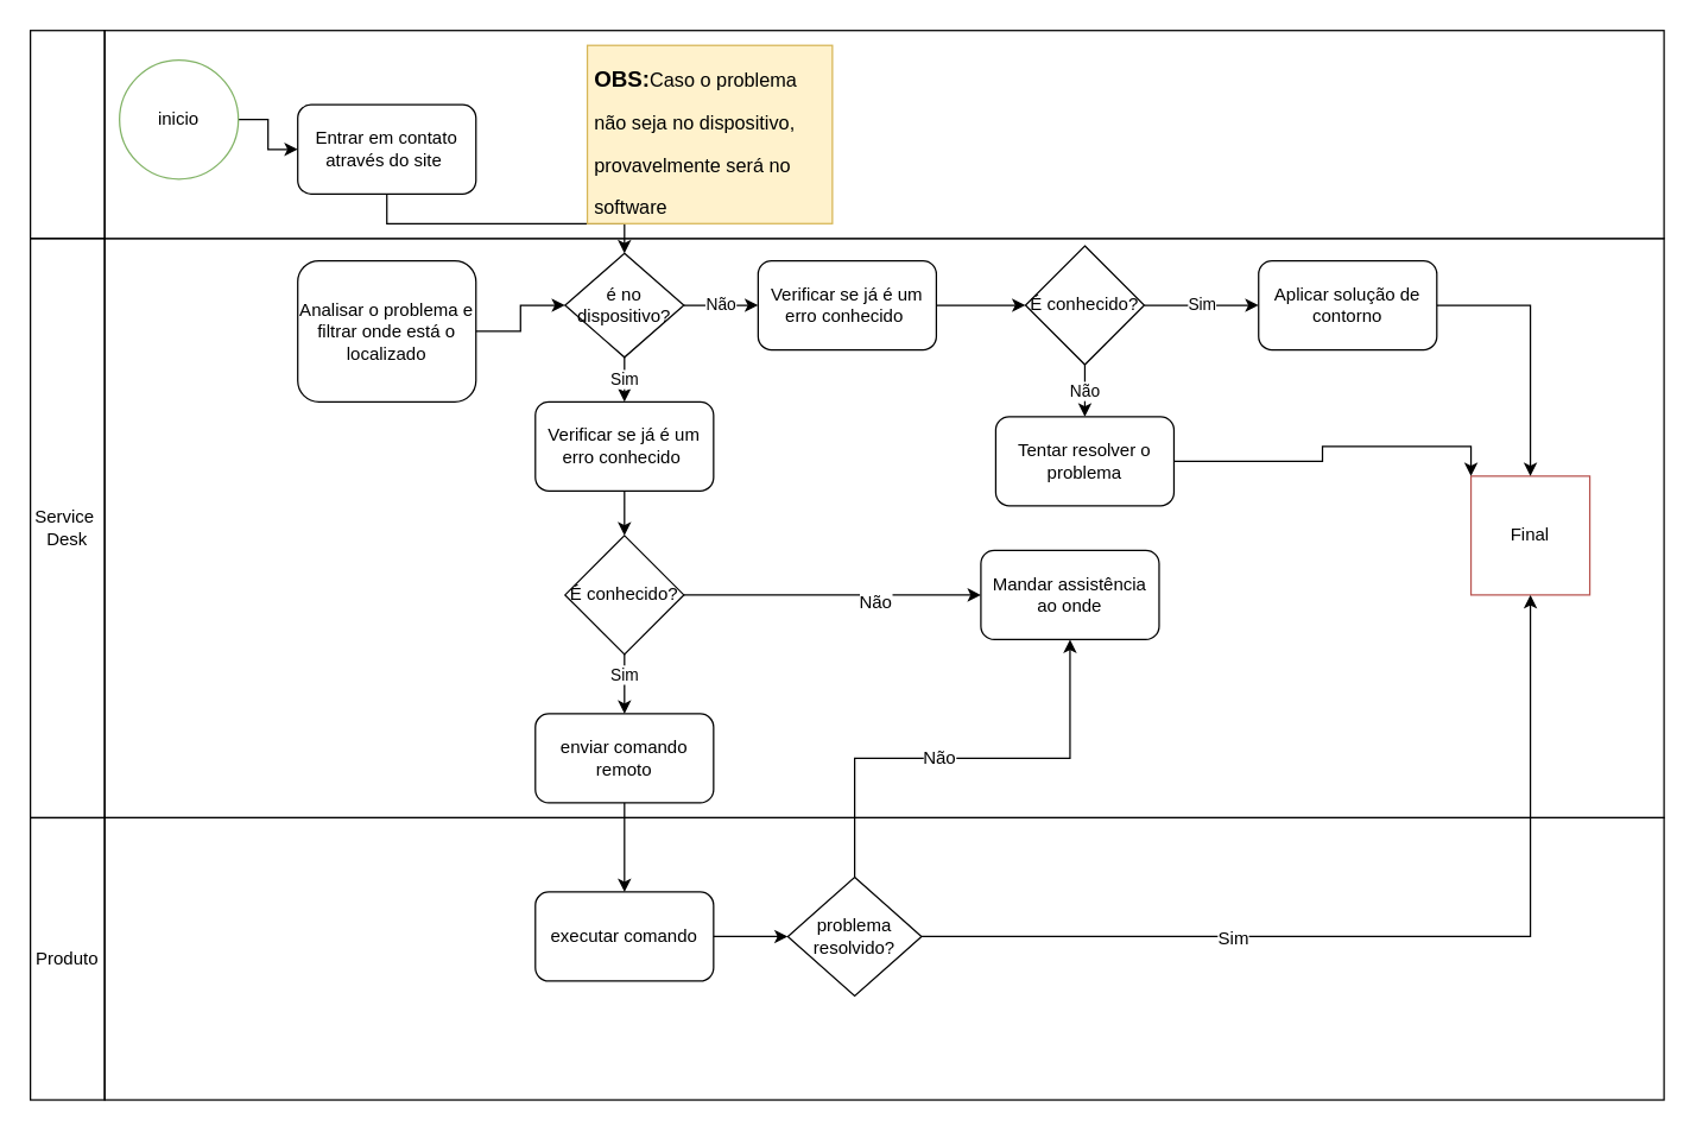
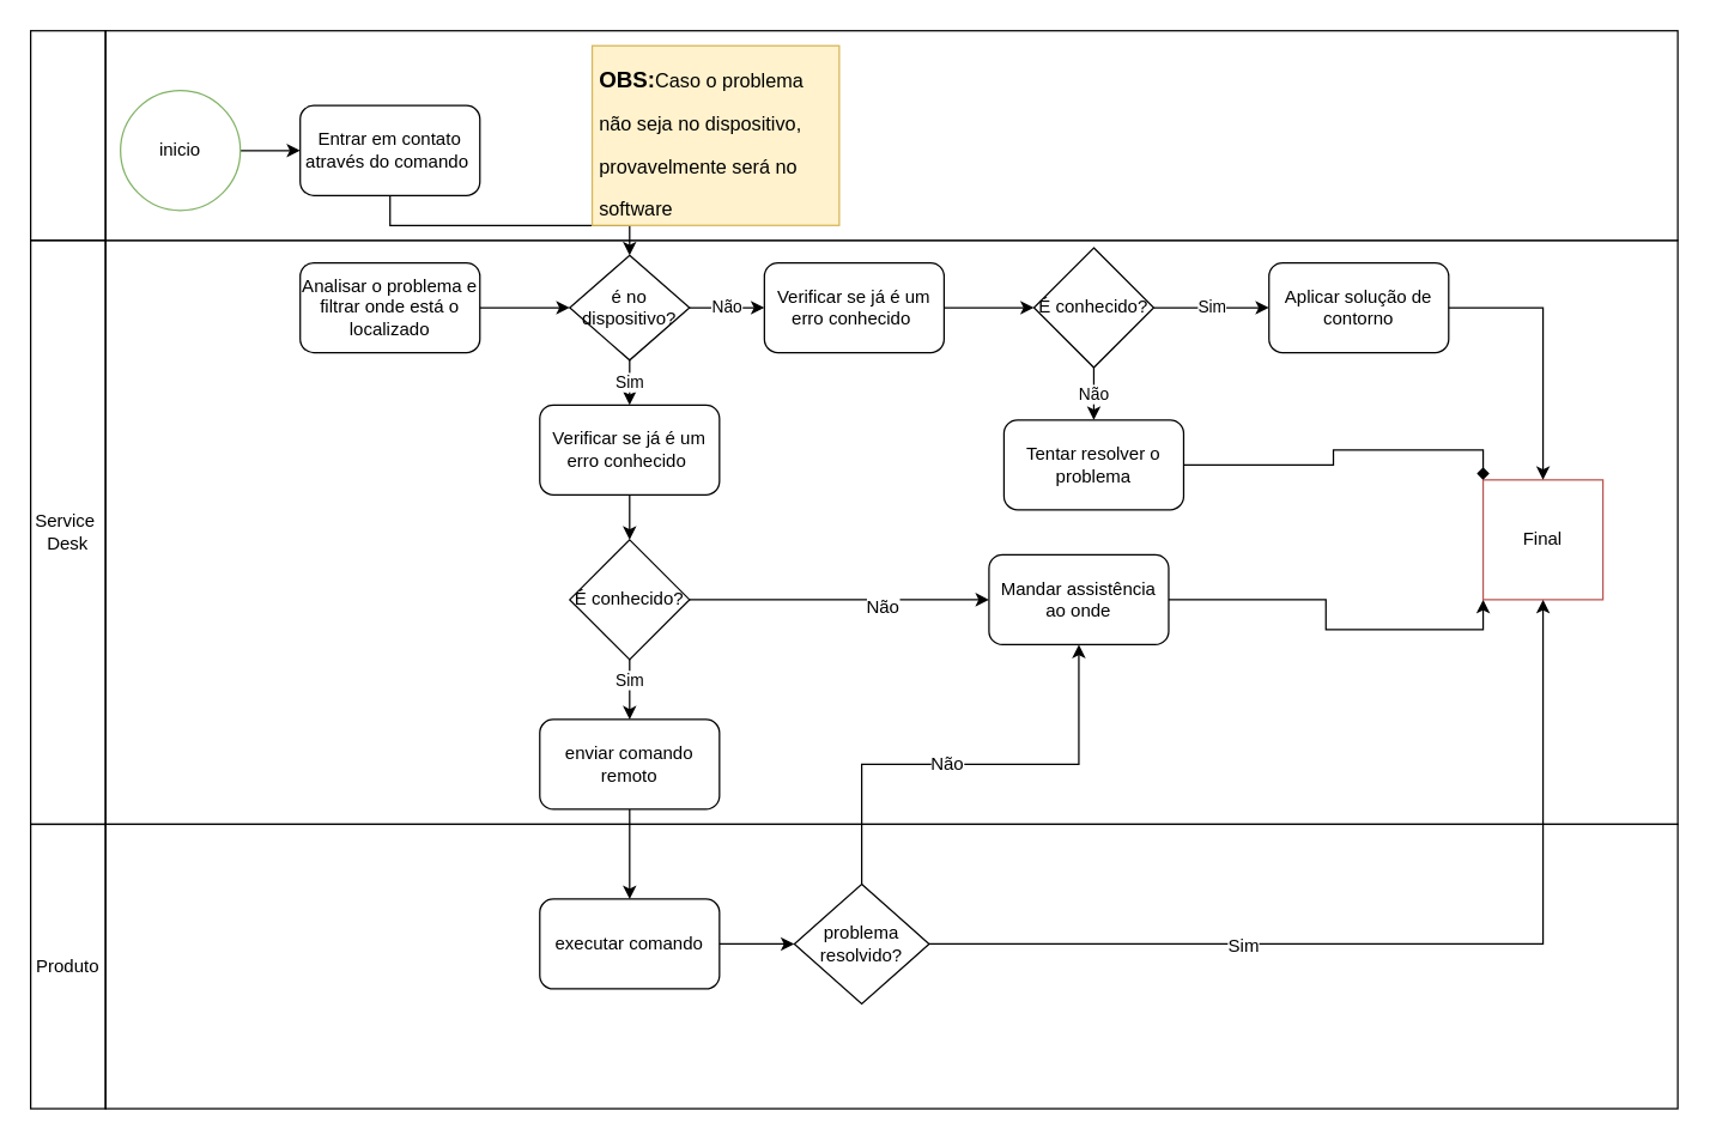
- <mxCell id="5" value="inicio" style="ellipse;whiteSpace=wrap;html=1;aspect=fixed;fillColor=#FFFFFF;strokeColor=#82b366;" vertex="1" parent="1"><mxGeometry x="80" y="40" width="80" height="80" as="geometry" /></mxCell>
+ <mxCell id="5" value="inicio" style="ellipse;whiteSpace=wrap;html=1;aspect=fixed;fillColor=#FFFFFF;strokeColor=#82b366;" vertex="1" parent="1"><mxGeometry x="80" y="60" width="80" height="80" as="geometry" /></mxCell>
- <mxCell id="7" value="Entrar em contato através do site&amp;nbsp;" style="rounded=1;whiteSpace=wrap;html=1;strokeColor=#000000;strokeWidth=1;fillColor=none;" vertex="1" parent="1"><mxGeometry x="200" y="70" width="120" height="60" as="geometry" /></mxCell>
+ <mxCell id="7" value="Entrar em contato através do comando&amp;nbsp;" style="rounded=1;whiteSpace=wrap;html=1;strokeColor=#000000;strokeWidth=1;fillColor=none;" vertex="1" parent="1"><mxGeometry x="200" y="70" width="120" height="60" as="geometry" /></mxCell>
- <mxCell id="11" value="Analisar o problema e filtrar onde está o localizado" style="rounded=1;whiteSpace=wrap;html=1;strokeColor=#000000;strokeWidth=1;fillColor=none;" vertex="1" parent="1"><mxGeometry x="200" y="175" width="120" height="95" as="geometry" /></mxCell>
+ <mxCell id="11" value="Analisar o problema e filtrar onde está o localizado" style="rounded=1;whiteSpace=wrap;html=1;strokeColor=#000000;strokeWidth=1;fillColor=none;" vertex="1" parent="1"><mxGeometry x="200" y="175" width="120" height="60" as="geometry" /></mxCell>
- <mxCell id="24" style="edgeStyle=orthogonalEdgeStyle;rounded=0;orthogonalLoop=1;jettySize=auto;html=1;exitX=1;exitY=0.5;exitDx=0;exitDy=0;entryX=0;entryY=0;entryDx=0;entryDy=0;" edge="1" parent="1" source="25" target="16"><mxGeometry relative="1" as="geometry" /></mxCell>
+ <mxCell id="24" style="edgeStyle=orthogonalEdgeStyle;rounded=0;orthogonalLoop=1;jettySize=auto;html=1;exitX=1;exitY=0.5;exitDx=0;exitDy=0;entryX=0;entryY=0;entryDx=0;entryDy=0;endArrow=diamond;" edge="1" parent="1" source="25" target="16"><mxGeometry relative="1" as="geometry" /></mxCell>
+ <mxCell id="27" style="edgeStyle=orthogonalEdgeStyle;rounded=0;orthogonalLoop=1;jettySize=auto;html=1;exitX=1;exitY=0.5;exitDx=0;exitDy=0;entryX=0;entryY=1;entryDx=0;entryDy=0;" edge="1" parent="1" source="28" target="16"><mxGeometry relative="1" as="geometry" /></mxCell>
